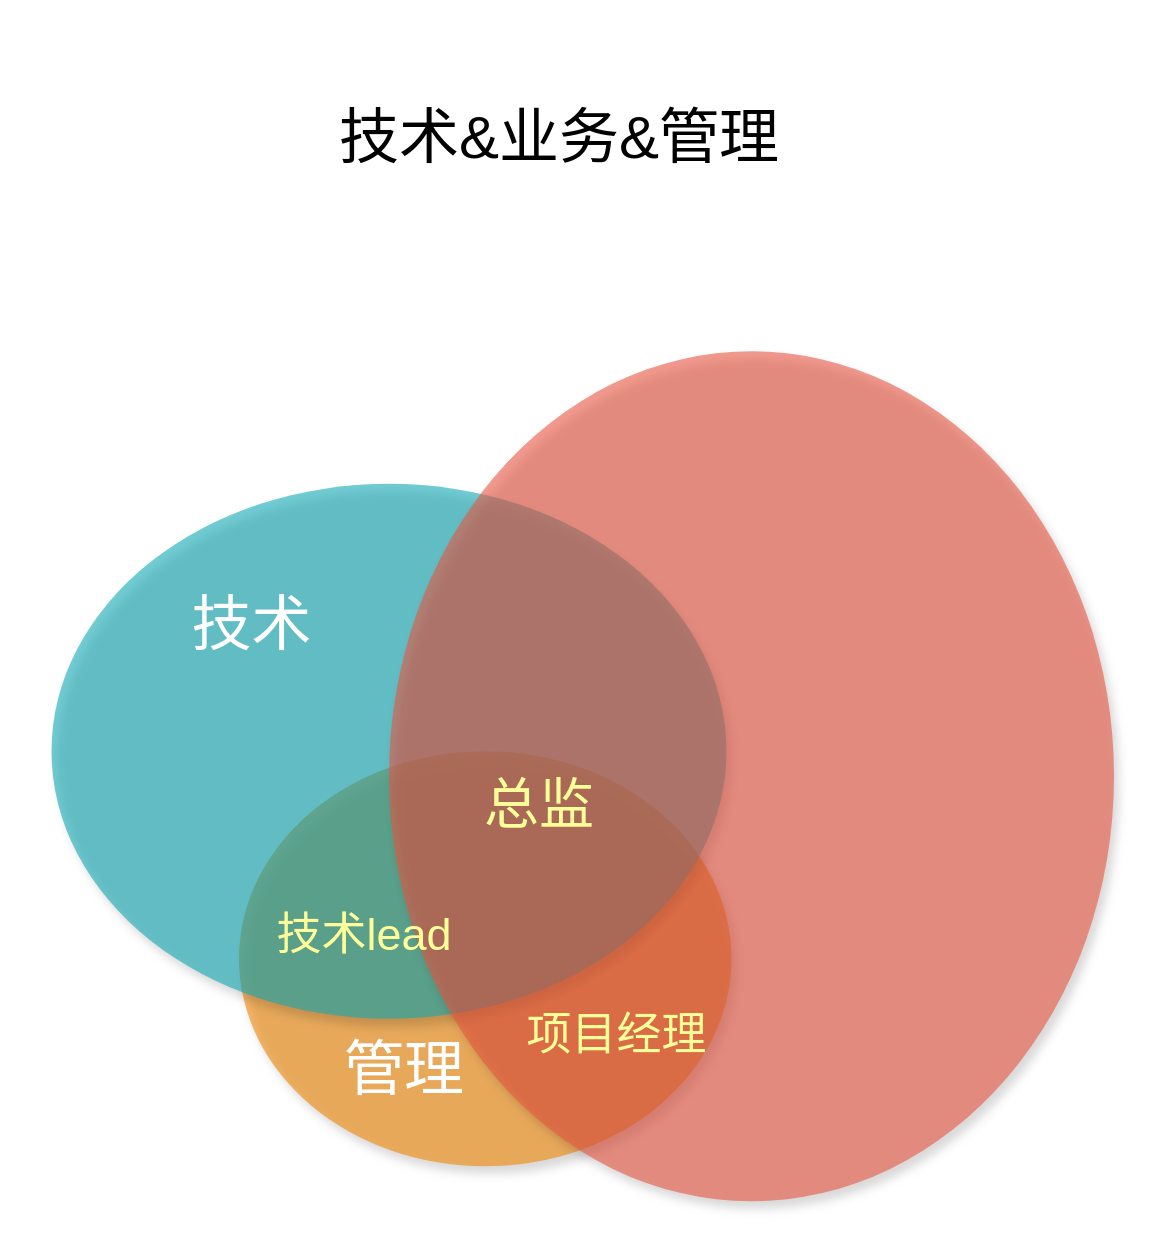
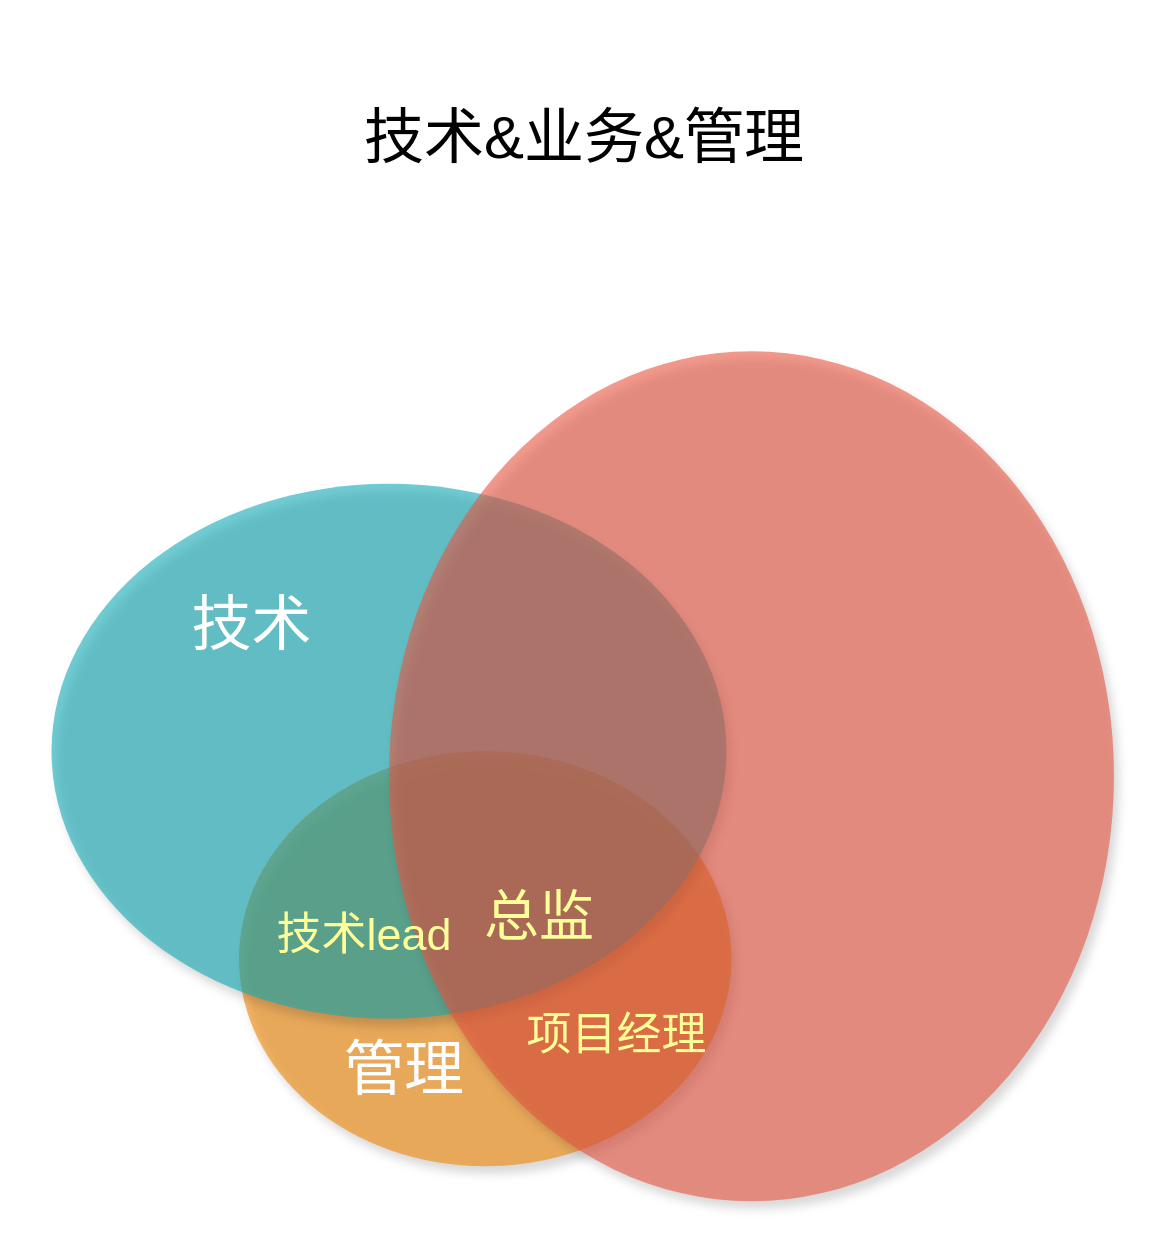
- <mxCell id="10" value="技术&amp;amp;业务&amp;amp;管理" style="text;fontSize=24;align=center;verticalAlign=middle;html=1;fontColor=#000000;" vertex="1" parent="1"><mxGeometry x="127.5" y="20" width="190" height="70" as="geometry" /></mxCell>
+ <mxCell id="10" value="技术&amp;amp;业务&amp;amp;管理" style="text;fontSize=24;align=center;verticalAlign=middle;html=1;fontColor=#000000;" vertex="1" parent="1"><mxGeometry x="137.5" y="20" width="190" height="70" as="geometry" /></mxCell>
- <mxCell id="9" value="总监" style="text;align=center;html=1;fontColor=#FFFF99;fontSize=22;strokeWidth=2;" parent="1" vertex="1"><mxGeometry x="195" y="302" width="40" height="40" as="geometry" /></mxCell>
+ <mxCell id="9" value="总监" style="text;align=center;html=1;fontColor=#FFFF99;fontSize=22;strokeWidth=2;" parent="1" vertex="1"><mxGeometry x="195" y="347" width="40" height="40" as="geometry" /></mxCell>
